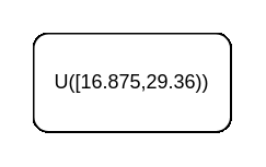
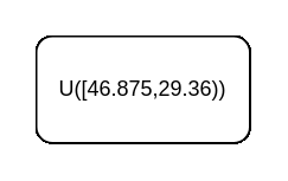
- <mxCell id="420" value="U([16.875,29.36))" style="rounded=1;whiteSpace=wrap;html=1;" vertex="1" parent="1"><mxGeometry x="20" y="20" width="120" height="60" as="geometry" /></mxCell>
+ <mxCell id="420" value="U([46.875,29.36))" style="rounded=1;whiteSpace=wrap;html=1;" vertex="1" parent="1"><mxGeometry x="20" y="20" width="120" height="60" as="geometry" /></mxCell>
